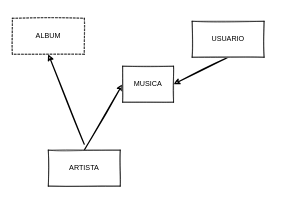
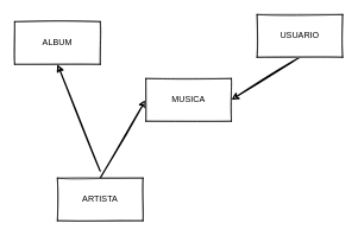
- <mxCell id="7" value="ALBUM" style="rounded=0;whiteSpace=wrap;html=1;sketch=1;dashed=1;" vertex="1" parent="1"><mxGeometry x="20" y="30" width="120" height="60" as="geometry" /></mxCell>
+ <mxCell id="7" value="ALBUM" style="rounded=0;whiteSpace=wrap;html=1;sketch=1;" vertex="1" parent="1"><mxGeometry x="20" y="30" width="120" height="60" as="geometry" /></mxCell>
- <mxCell id="3" value="USUARIO" style="rounded=0;whiteSpace=wrap;html=1;sketch=1;" vertex="1" parent="1"><mxGeometry x="320" y="35" width="120" height="60" as="geometry" /></mxCell>
+ <mxCell id="3" value="USUARIO" style="rounded=0;whiteSpace=wrap;html=1;sketch=1;" vertex="1" parent="1"><mxGeometry x="360" y="20" width="120" height="60" as="geometry" /></mxCell>
- <mxCell id="8" value="MUSICA" style="rounded=0;whiteSpace=wrap;html=1;sketch=1;" vertex="1" parent="1"><mxGeometry x="204" y="110" width="85" height="60" as="geometry" /></mxCell>
+ <mxCell id="8" value="MUSICA" style="rounded=0;whiteSpace=wrap;html=1;sketch=1;" vertex="1" parent="1"><mxGeometry x="204" y="110" width="120" height="60" as="geometry" /></mxCell>
